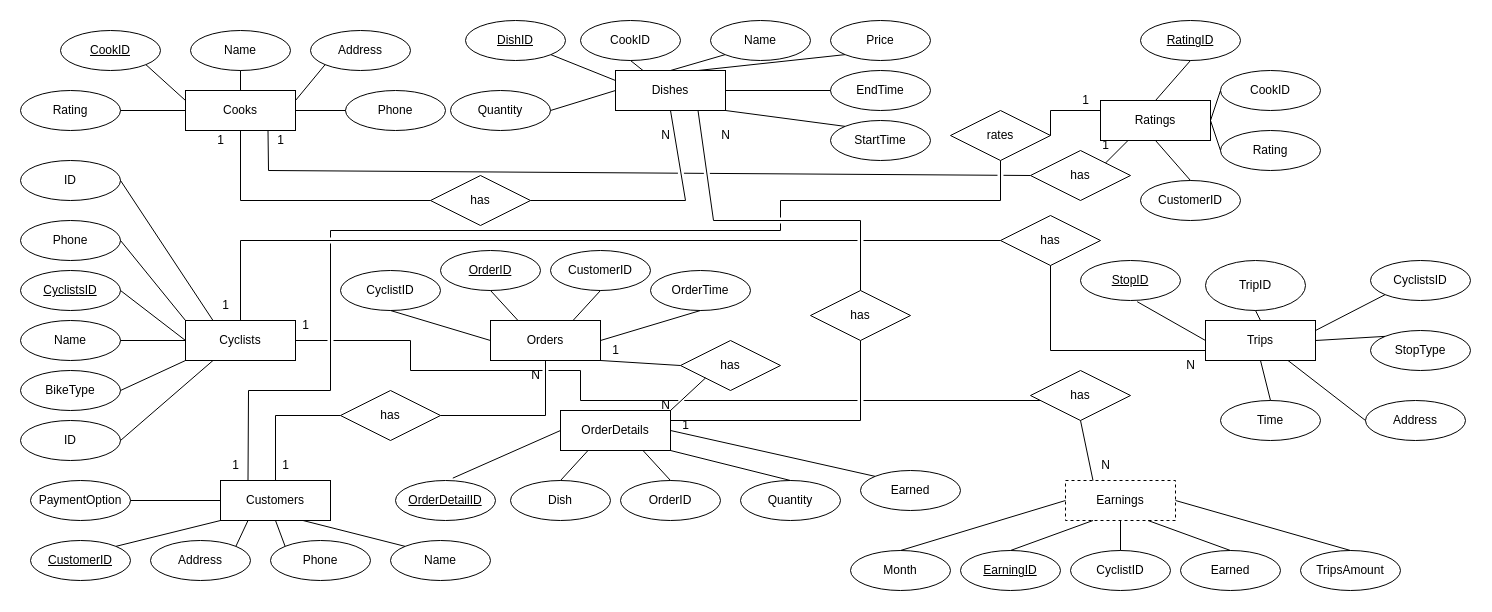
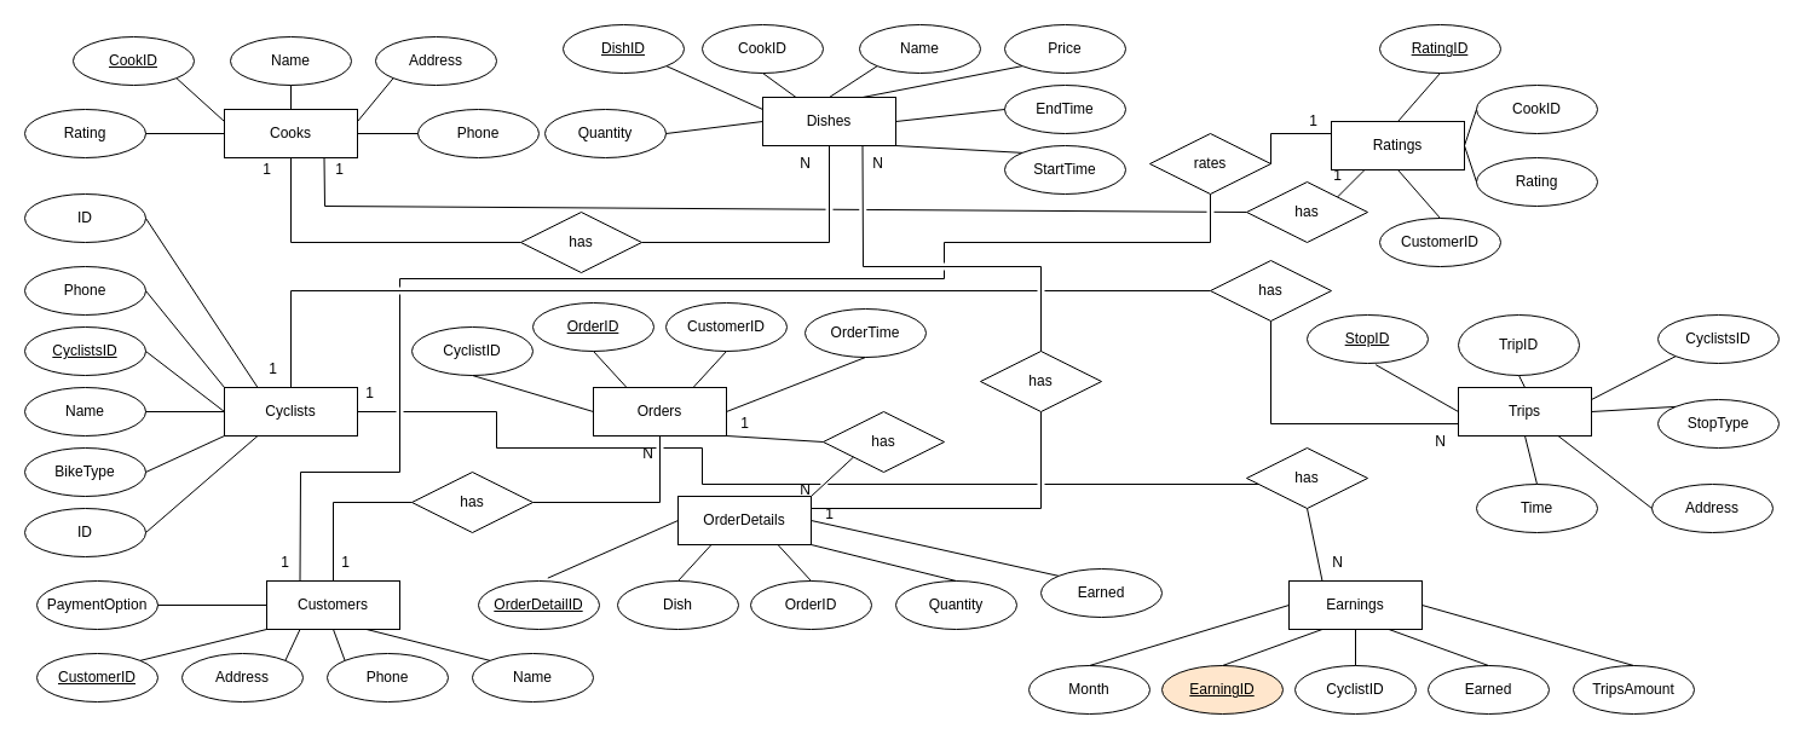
- <mxCell id="6" value="Dishes" style="rounded=0;whiteSpace=wrap;html=1;" vertex="1" parent="1"><mxGeometry x="615" y="70" width="110" height="40" as="geometry" /></mxCell>
+ <mxCell id="6" value="Dishes" style="rounded=0;whiteSpace=wrap;html=1;" vertex="1" parent="1"><mxGeometry x="630" y="80" width="110" height="40" as="geometry" /></mxCell>
- <mxCell id="46" value="OrderTime" style="ellipse;whiteSpace=wrap;html=1;" vertex="1" parent="1"><mxGeometry x="650" y="270" width="100" height="40" as="geometry" /></mxCell>
+ <mxCell id="46" value="OrderTime" style="ellipse;whiteSpace=wrap;html=1;" vertex="1" parent="1"><mxGeometry x="665" y="255" width="100" height="40" as="geometry" /></mxCell>
- <mxCell id="10" value="Earnings" style="rounded=0;whiteSpace=wrap;html=1;dashed=1;" vertex="1" parent="1"><mxGeometry x="1065" y="480" width="110" height="40" as="geometry" /></mxCell>
+ <mxCell id="10" value="Earnings" style="rounded=0;whiteSpace=wrap;html=1;" vertex="1" parent="1"><mxGeometry x="1065" y="480" width="110" height="40" as="geometry" /></mxCell>
- <mxCell id="86" value="&lt;u&gt;EarningID&lt;/u&gt;" style="ellipse;whiteSpace=wrap;html=1;" vertex="1" parent="1"><mxGeometry x="960" y="550" width="100" height="40" as="geometry" /></mxCell>
+ <mxCell id="86" value="&lt;u&gt;EarningID&lt;/u&gt;" style="ellipse;whiteSpace=wrap;html=1;fillColor=#ffe6cc;" vertex="1" parent="1"><mxGeometry x="960" y="550" width="100" height="40" as="geometry" /></mxCell>
